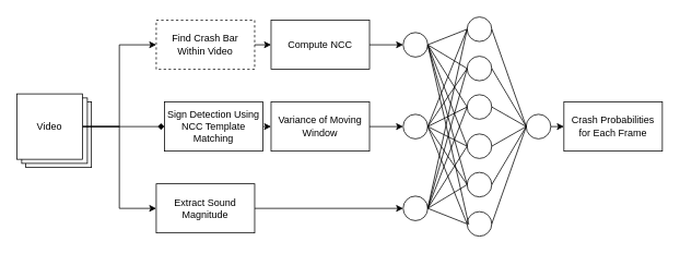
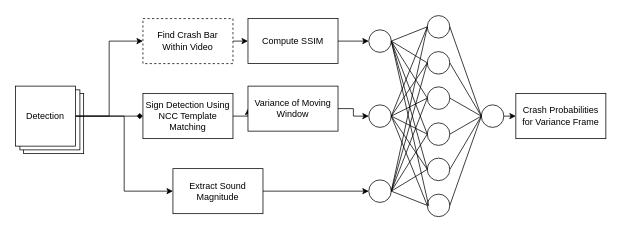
- <mxCell id="17" value="Compute NCC" style="rounded=0;whiteSpace=wrap;html=1;" vertex="1" parent="1"><mxGeometry x="330" y="24" width="120" height="60" as="geometry" /></mxCell>
+ <mxCell id="17" value="Compute SSIM" style="rounded=0;whiteSpace=wrap;html=1;" vertex="1" parent="1"><mxGeometry x="330" y="24" width="120" height="60" as="geometry" /></mxCell>
- <mxCell id="7" value="Video" style="whiteSpace=wrap;html=1;aspect=fixed;" vertex="1" parent="1"><mxGeometry x="20" y="114" width="80" height="80" as="geometry" /></mxCell>
+ <mxCell id="7" value="Detection" style="whiteSpace=wrap;html=1;aspect=fixed;" vertex="1" parent="1"><mxGeometry x="20" y="114" width="80" height="80" as="geometry" /></mxCell>
- <mxCell id="11" value="Sign Detection Using NCC Template Matching" style="rounded=0;whiteSpace=wrap;html=1;" vertex="1" parent="1"><mxGeometry x="200" y="124" width="120" height="60" as="geometry" /></mxCell>
+ <mxCell id="11" value="Sign Detection Using NCC Template Matching" style="rounded=0;whiteSpace=wrap;html=1;" vertex="1" parent="1"><mxGeometry x="190" y="124" width="120" height="60" as="geometry" /></mxCell>
- <mxCell id="15" value="Variance of Moving Window" style="rounded=0;whiteSpace=wrap;html=1;" vertex="1" parent="1"><mxGeometry x="330" y="124" width="120" height="60" as="geometry" /></mxCell>
+ <mxCell id="15" value="Variance of Moving Window" style="rounded=0;whiteSpace=wrap;html=1;" vertex="1" parent="1"><mxGeometry x="330" y="114" width="120" height="60" as="geometry" /></mxCell>
- <mxCell id="53" value="Crash Probabilities for Each Frame" style="rounded=0;whiteSpace=wrap;html=1;" vertex="1" parent="1"><mxGeometry x="687" y="124" width="120" height="60" as="geometry" /></mxCell>
+ <mxCell id="53" value="Crash Probabilities for Variance Frame" style="rounded=0;whiteSpace=wrap;html=1;" vertex="1" parent="1"><mxGeometry x="687" y="124" width="120" height="60" as="geometry" /></mxCell>
- <mxCell id="9" value="Extract Sound Magnitude" style="rounded=0;whiteSpace=wrap;html=1;" vertex="1" parent="1"><mxGeometry x="190" y="224" width="120" height="60" as="geometry" /></mxCell>
+ <mxCell id="9" value="Extract Sound Magnitude" style="rounded=0;whiteSpace=wrap;html=1;" vertex="1" parent="1"><mxGeometry x="230" y="224" width="120" height="60" as="geometry" /></mxCell>
